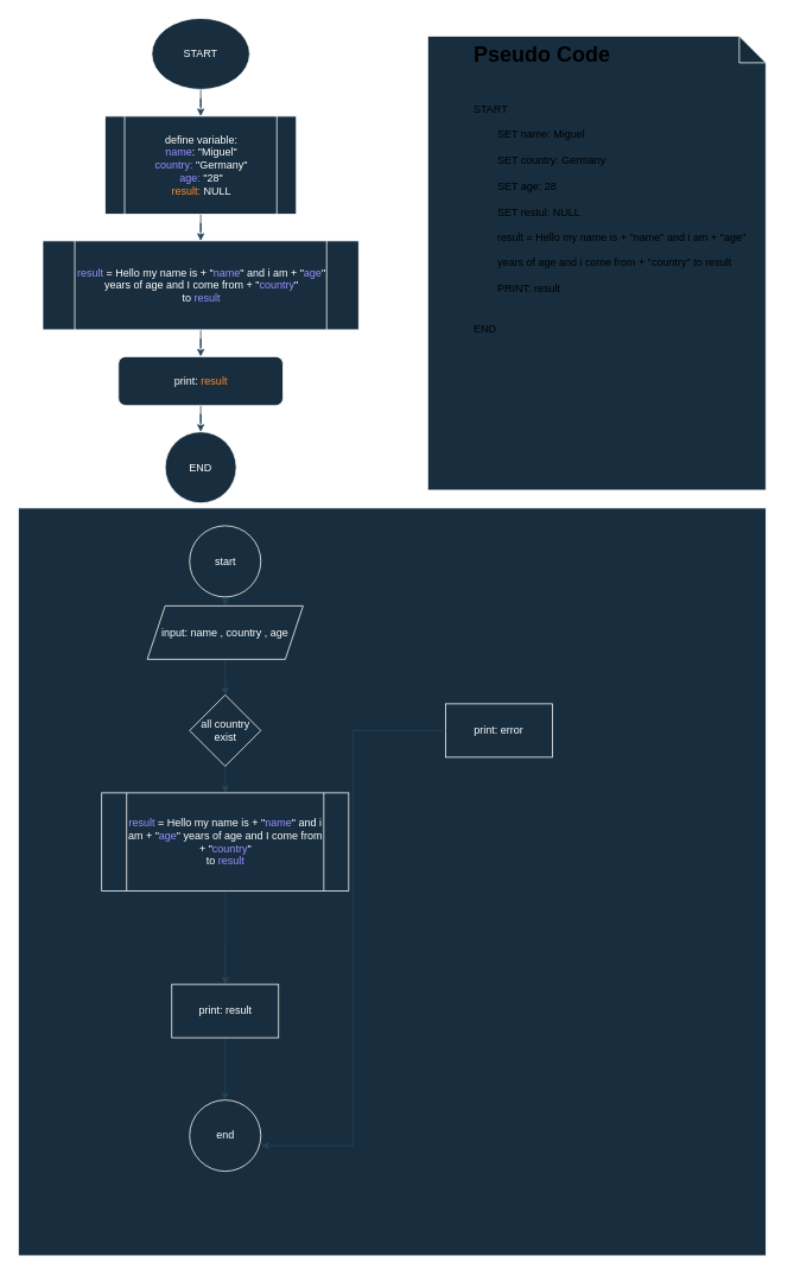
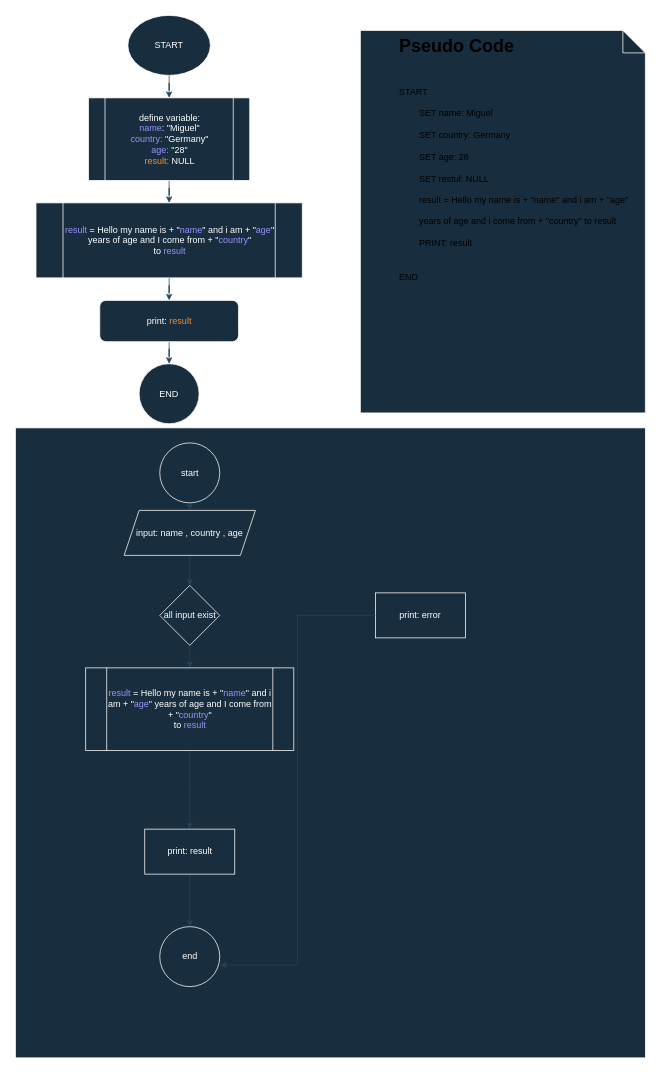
- <mxCell id="17" value="all country exist" style="rhombus;whiteSpace=wrap;html=1;labelBackgroundColor=none;fillColor=#182E3E;strokeColor=#FFFFFF;fontColor=#FFFFFF;" vertex="1" parent="1"><mxGeometry x="212.5" y="780" width="80" height="80" as="geometry" /></mxCell>
+ <mxCell id="17" value="all input exist" style="rhombus;whiteSpace=wrap;html=1;labelBackgroundColor=none;fillColor=#182E3E;strokeColor=#FFFFFF;fontColor=#FFFFFF;" vertex="1" parent="1"><mxGeometry x="212.5" y="780" width="80" height="80" as="geometry" /></mxCell>
